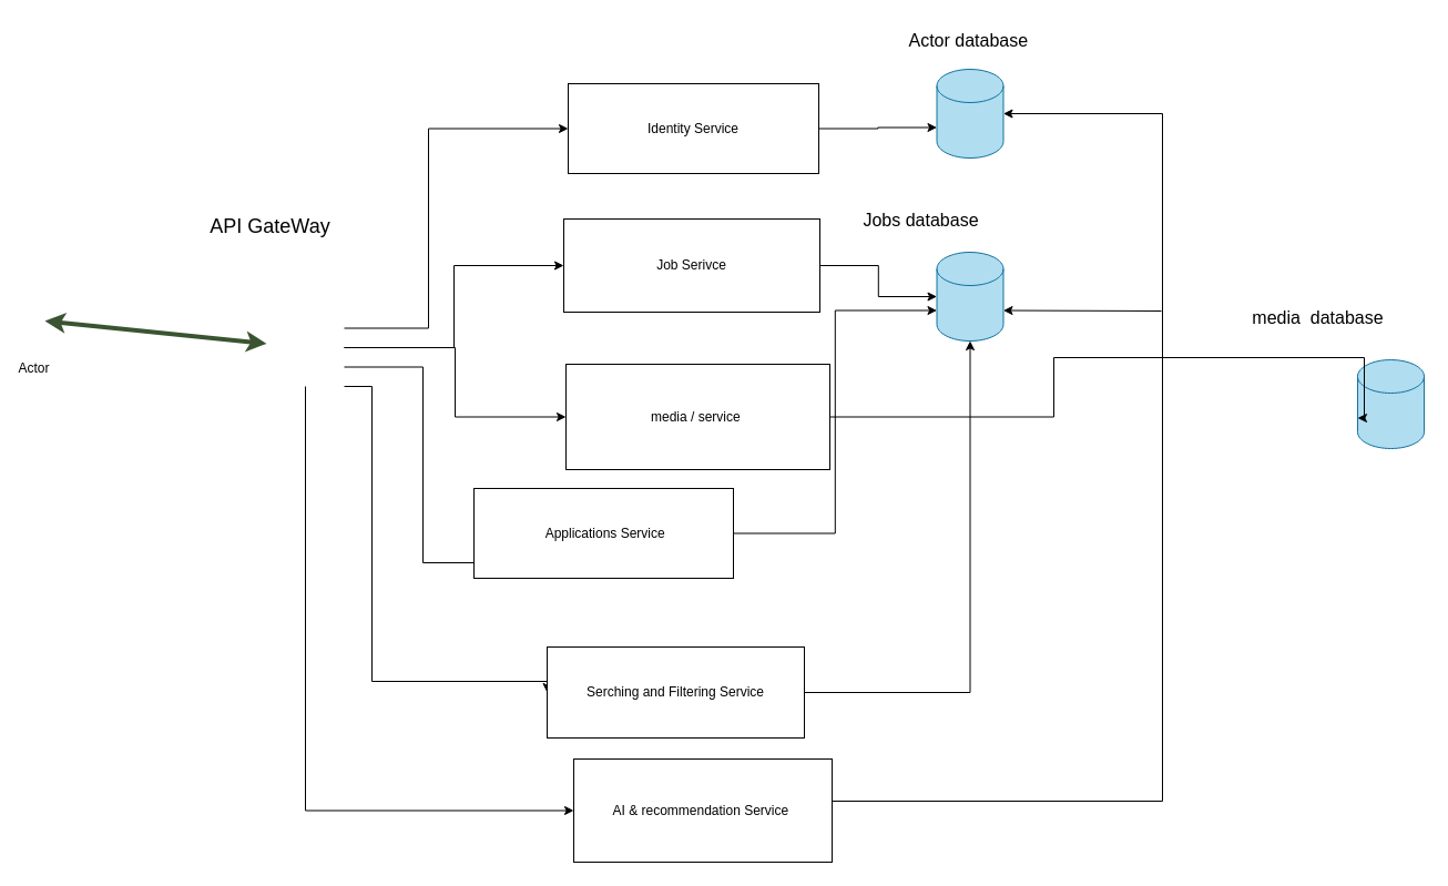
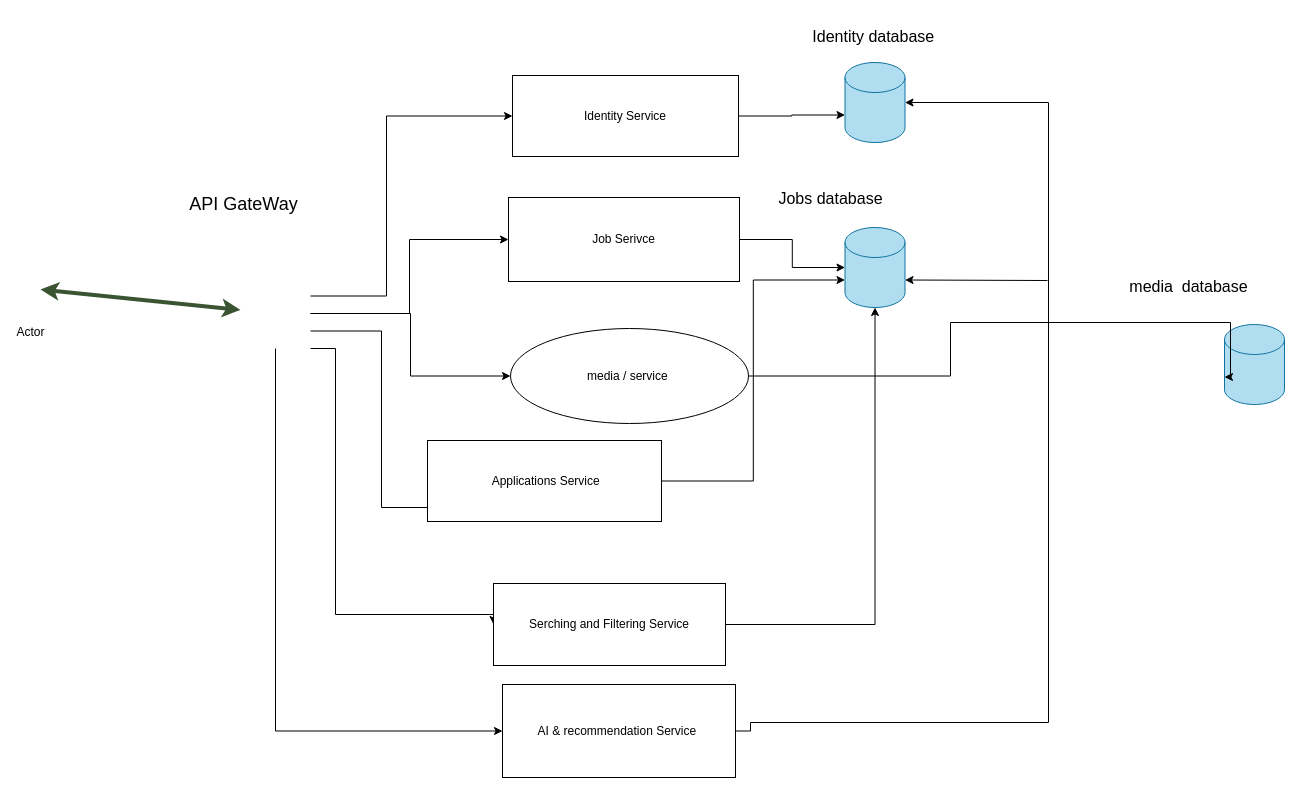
- <mxCell id="18" value="&lt;font style=&quot;font-size: 16px;&quot;&gt;Actor database&amp;nbsp;&lt;/font&gt;" style="text;html=1;align=center;verticalAlign=middle;resizable=0;points=[];autosize=1;strokeColor=none;fillColor=none;" vertex="1" parent="1"><mxGeometry x="802" y="20" width="145" height="32" as="geometry" /></mxCell>
+ <mxCell id="18" value="&lt;font style=&quot;font-size: 16px;&quot;&gt;Identity database&amp;nbsp;&lt;/font&gt;" style="text;html=1;align=center;verticalAlign=middle;resizable=0;points=[];autosize=1;strokeColor=none;fillColor=none;" vertex="1" parent="1"><mxGeometry x="802" y="20" width="145" height="32" as="geometry" /></mxCell>
- <mxCell id="27" value="media / service&amp;nbsp;" style="whiteSpace=wrap;html=1;" vertex="1" parent="1"><mxGeometry x="510" y="328" width="238" height="95" as="geometry" /></mxCell>
+ <mxCell id="27" value="media / service&amp;nbsp;" style="ellipse;whiteSpace=wrap;html=1;" vertex="1" parent="1"><mxGeometry x="510" y="328" width="238" height="95" as="geometry" /></mxCell>
- <mxCell id="23" value="AI &amp;amp; recommendation Service&amp;nbsp;" style="whiteSpace=wrap;html=1;" vertex="1" parent="1"><mxGeometry x="517" y="684" width="233" height="93" as="geometry" /></mxCell>
+ <mxCell id="23" value="AI &amp;amp; recommendation Service&amp;nbsp;" style="whiteSpace=wrap;html=1;" vertex="1" parent="1"><mxGeometry x="502" y="684" width="233" height="93" as="geometry" /></mxCell>
